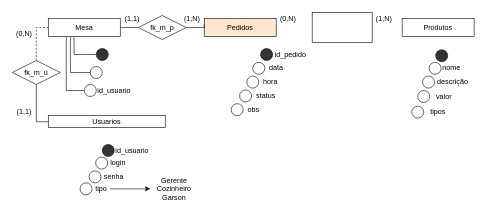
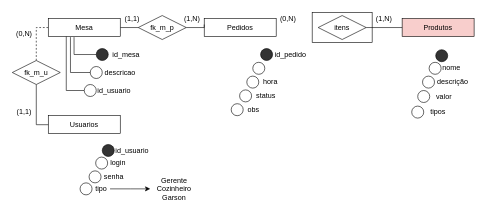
- <mxCell id="17" value="Pedidos" style="rounded=0;whiteSpace=wrap;html=1;fillColor=#ffe6cc;" vertex="1" parent="1"><mxGeometry x="340" y="30" width="120" height="30" as="geometry" /></mxCell>
+ <mxCell id="17" value="Pedidos" style="rounded=0;whiteSpace=wrap;html=1;" vertex="1" parent="1"><mxGeometry x="340" y="30" width="120" height="30" as="geometry" /></mxCell>
+ <mxCell id="21" value="itens" style="rhombus;whiteSpace=wrap;html=1;fillColor=#FFFFFF;" vertex="1" parent="1"><mxGeometry x="530" y="25" width="80" height="40" as="geometry" /></mxCell>
+ <mxCell id="20" style="edgeStyle=orthogonalEdgeStyle;rounded=0;orthogonalLoop=1;jettySize=auto;html=1;exitX=1;exitY=0.5;exitDx=0;exitDy=0;entryX=0;entryY=0.5;entryDx=0;entryDy=0;endArrow=none;endFill=0;" edge="1" parent="1" source="21" target="6"><mxGeometry relative="1" as="geometry" /></mxCell>
- <mxCell id="6" value="Produtos" style="rounded=0;whiteSpace=wrap;html=1;" vertex="1" parent="1"><mxGeometry x="670" y="30" width="120" height="30" as="geometry" /></mxCell>
+ <mxCell id="6" value="Produtos" style="rounded=0;whiteSpace=wrap;html=1;fillColor=#f8cecc;" vertex="1" parent="1"><mxGeometry x="670" y="30" width="120" height="30" as="geometry" /></mxCell>
+ <mxCell id="11" value="id_mesa" style="text;html=1;strokeColor=none;fillColor=none;align=center;verticalAlign=middle;whiteSpace=wrap;rounded=0;" vertex="1" parent="1"><mxGeometry x="180" y="80" width="60" height="20" as="geometry" /></mxCell>
- <mxCell id="27" value="data" style="text;html=1;strokeColor=none;fillColor=none;align=center;verticalAlign=middle;whiteSpace=wrap;rounded=0;" vertex="1" parent="1"><mxGeometry x="442" y="103" width="36" height="20" as="geometry" /></mxCell>
+ <mxCell id="12" value="descricao" style="text;html=1;strokeColor=none;fillColor=none;align=center;verticalAlign=middle;whiteSpace=wrap;rounded=0;" vertex="1" parent="1"><mxGeometry x="170" y="110" width="60" height="20" as="geometry" /></mxCell>
- <mxCell id="44" value="Usuarios" style="rounded=0;whiteSpace=wrap;html=1;" vertex="1" parent="1"><mxGeometry x="80" y="192" width="195" height="20" as="geometry" /></mxCell>
+ <mxCell id="44" value="Usuarios" style="rounded=0;whiteSpace=wrap;html=1;" vertex="1" parent="1"><mxGeometry x="80" y="192" width="120" height="30" as="geometry" /></mxCell>
